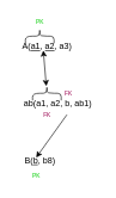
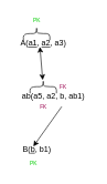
- <mxCell id="3" value="ab(a1, a2, b, ab1)" style="text;html=1;align=center;verticalAlign=middle;resizable=0;points=[];autosize=1;strokeColor=none;fillColor=none;" vertex="1" parent="1"><mxGeometry x="20" y="130" width="120" height="30" as="geometry" /></mxCell>
+ <mxCell id="3" value="ab(a5, a2, b, ab1)" style="text;html=1;align=center;verticalAlign=middle;resizable=0;points=[];autosize=1;strokeColor=none;fillColor=none;" vertex="1" parent="1"><mxGeometry x="20" y="130" width="120" height="30" as="geometry" /></mxCell>
- <mxCell id="4" value="B(&lt;u&gt;b&lt;/u&gt;, b8)" style="text;html=1;align=center;verticalAlign=middle;resizable=0;points=[];autosize=1;strokeColor=none;fillColor=none;" vertex="1" parent="1"><mxGeometry x="20" y="210" width="70" height="30" as="geometry" /></mxCell>
+ <mxCell id="4" value="B(&lt;u&gt;b&lt;/u&gt;, b1)" style="text;html=1;align=center;verticalAlign=middle;resizable=0;points=[];autosize=1;strokeColor=none;fillColor=none;" vertex="1" parent="1"><mxGeometry x="20" y="210" width="70" height="30" as="geometry" /></mxCell>
